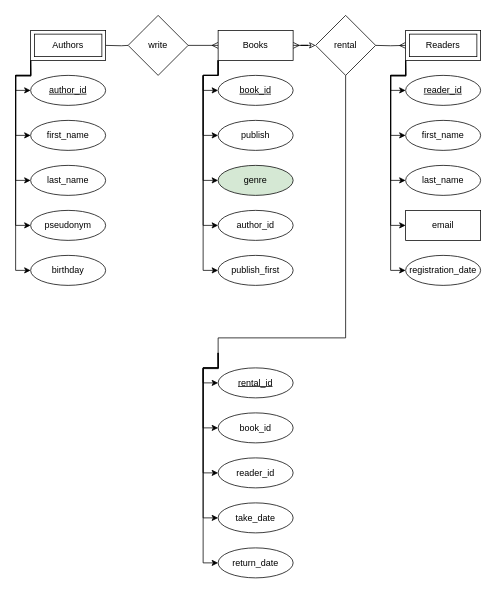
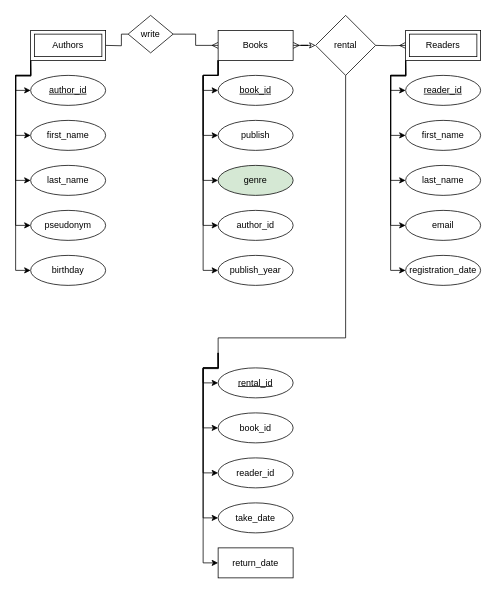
- <mxCell id="37" value="write" style="rhombus;whiteSpace=wrap;html=1;rounded=1;arcSize=0;" parent="1" vertex="1"><mxGeometry x="170" y="20" width="80" height="80" as="geometry" /></mxCell>
+ <mxCell id="37" value="write" style="rhombus;whiteSpace=wrap;html=1;rounded=1;arcSize=0;" parent="1" vertex="1"><mxGeometry x="170" y="20" width="60" height="50" as="geometry" /></mxCell>
- <mxCell id="33" value="email" style="whiteSpace=wrap;html=1;align=center;rounded=0;" parent="1" vertex="1"><mxGeometry x="540" y="280" width="100" height="40" as="geometry" /></mxCell>
+ <mxCell id="33" value="email" style="ellipse;whiteSpace=wrap;html=1;align=center;" parent="1" vertex="1"><mxGeometry x="540" y="280" width="100" height="40" as="geometry" /></mxCell>
- <mxCell id="14" value="publish_first" style="ellipse;whiteSpace=wrap;html=1;align=center;" parent="1" vertex="1"><mxGeometry x="290" y="340" width="100" height="40" as="geometry" /></mxCell>
+ <mxCell id="14" value="publish_year" style="ellipse;whiteSpace=wrap;html=1;align=center;" parent="1" vertex="1"><mxGeometry x="290" y="340" width="100" height="40" as="geometry" /></mxCell>
- <mxCell id="48" value="return_date" style="ellipse;whiteSpace=wrap;html=1;align=center;" parent="1" vertex="1"><mxGeometry x="290" y="730" width="100" height="40" as="geometry" /></mxCell>
+ <mxCell id="48" value="return_date" style="whiteSpace=wrap;html=1;align=center;rounded=0;" parent="1" vertex="1"><mxGeometry x="290" y="730" width="100" height="40" as="geometry" /></mxCell>
